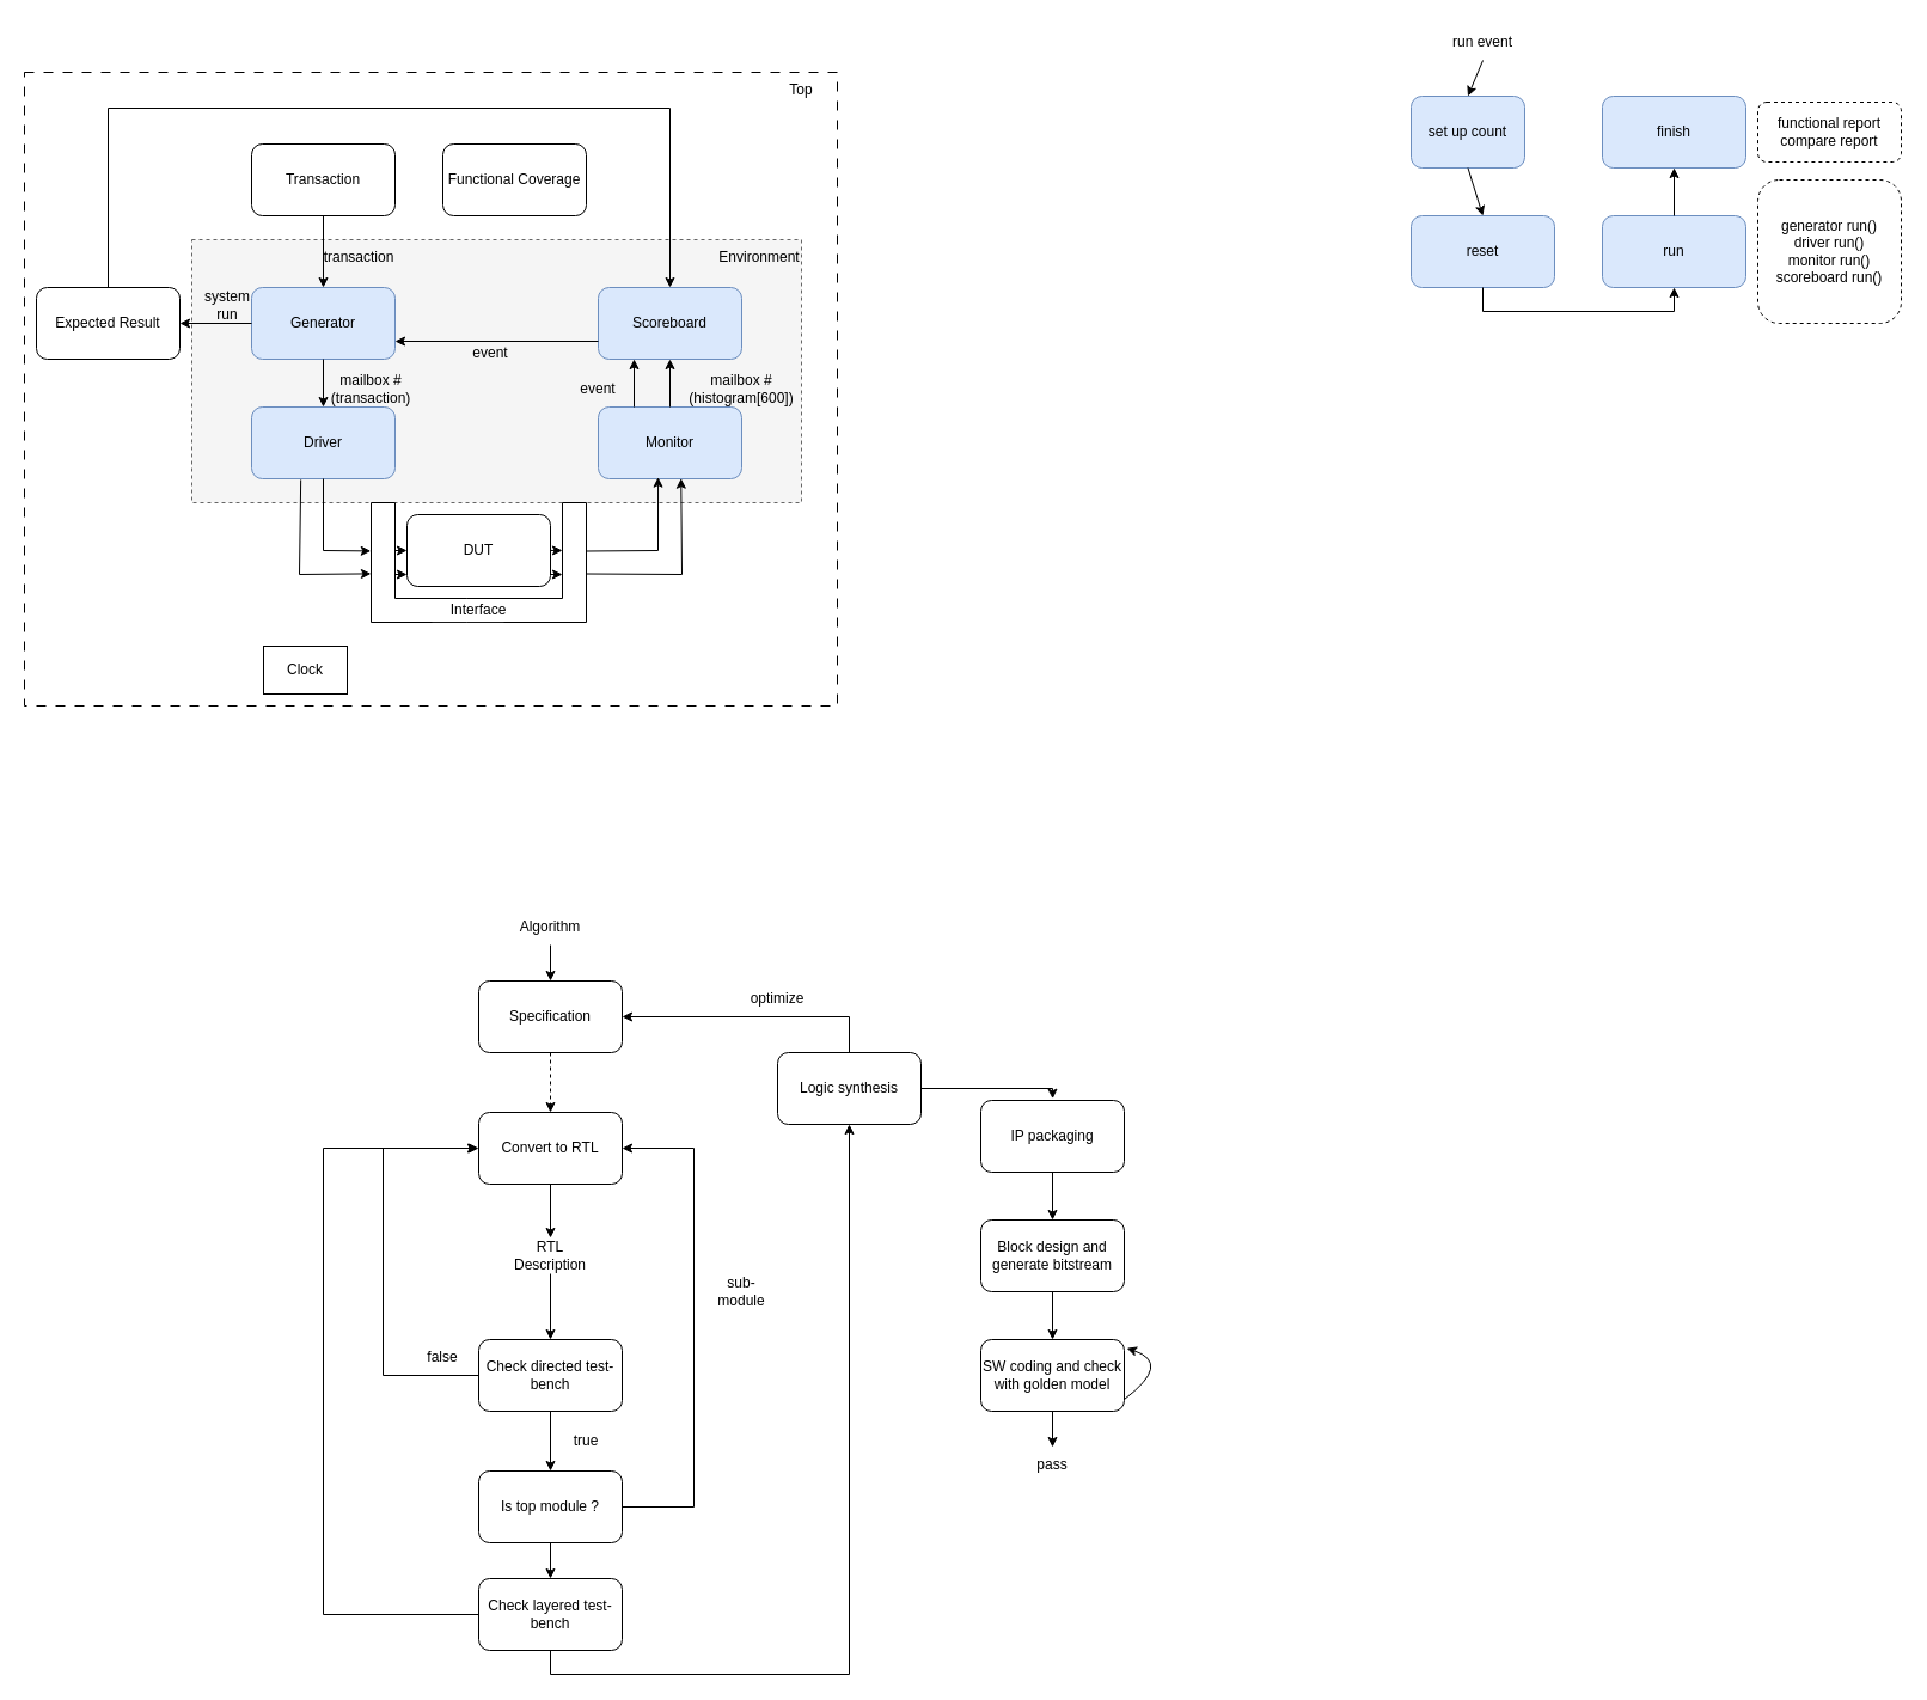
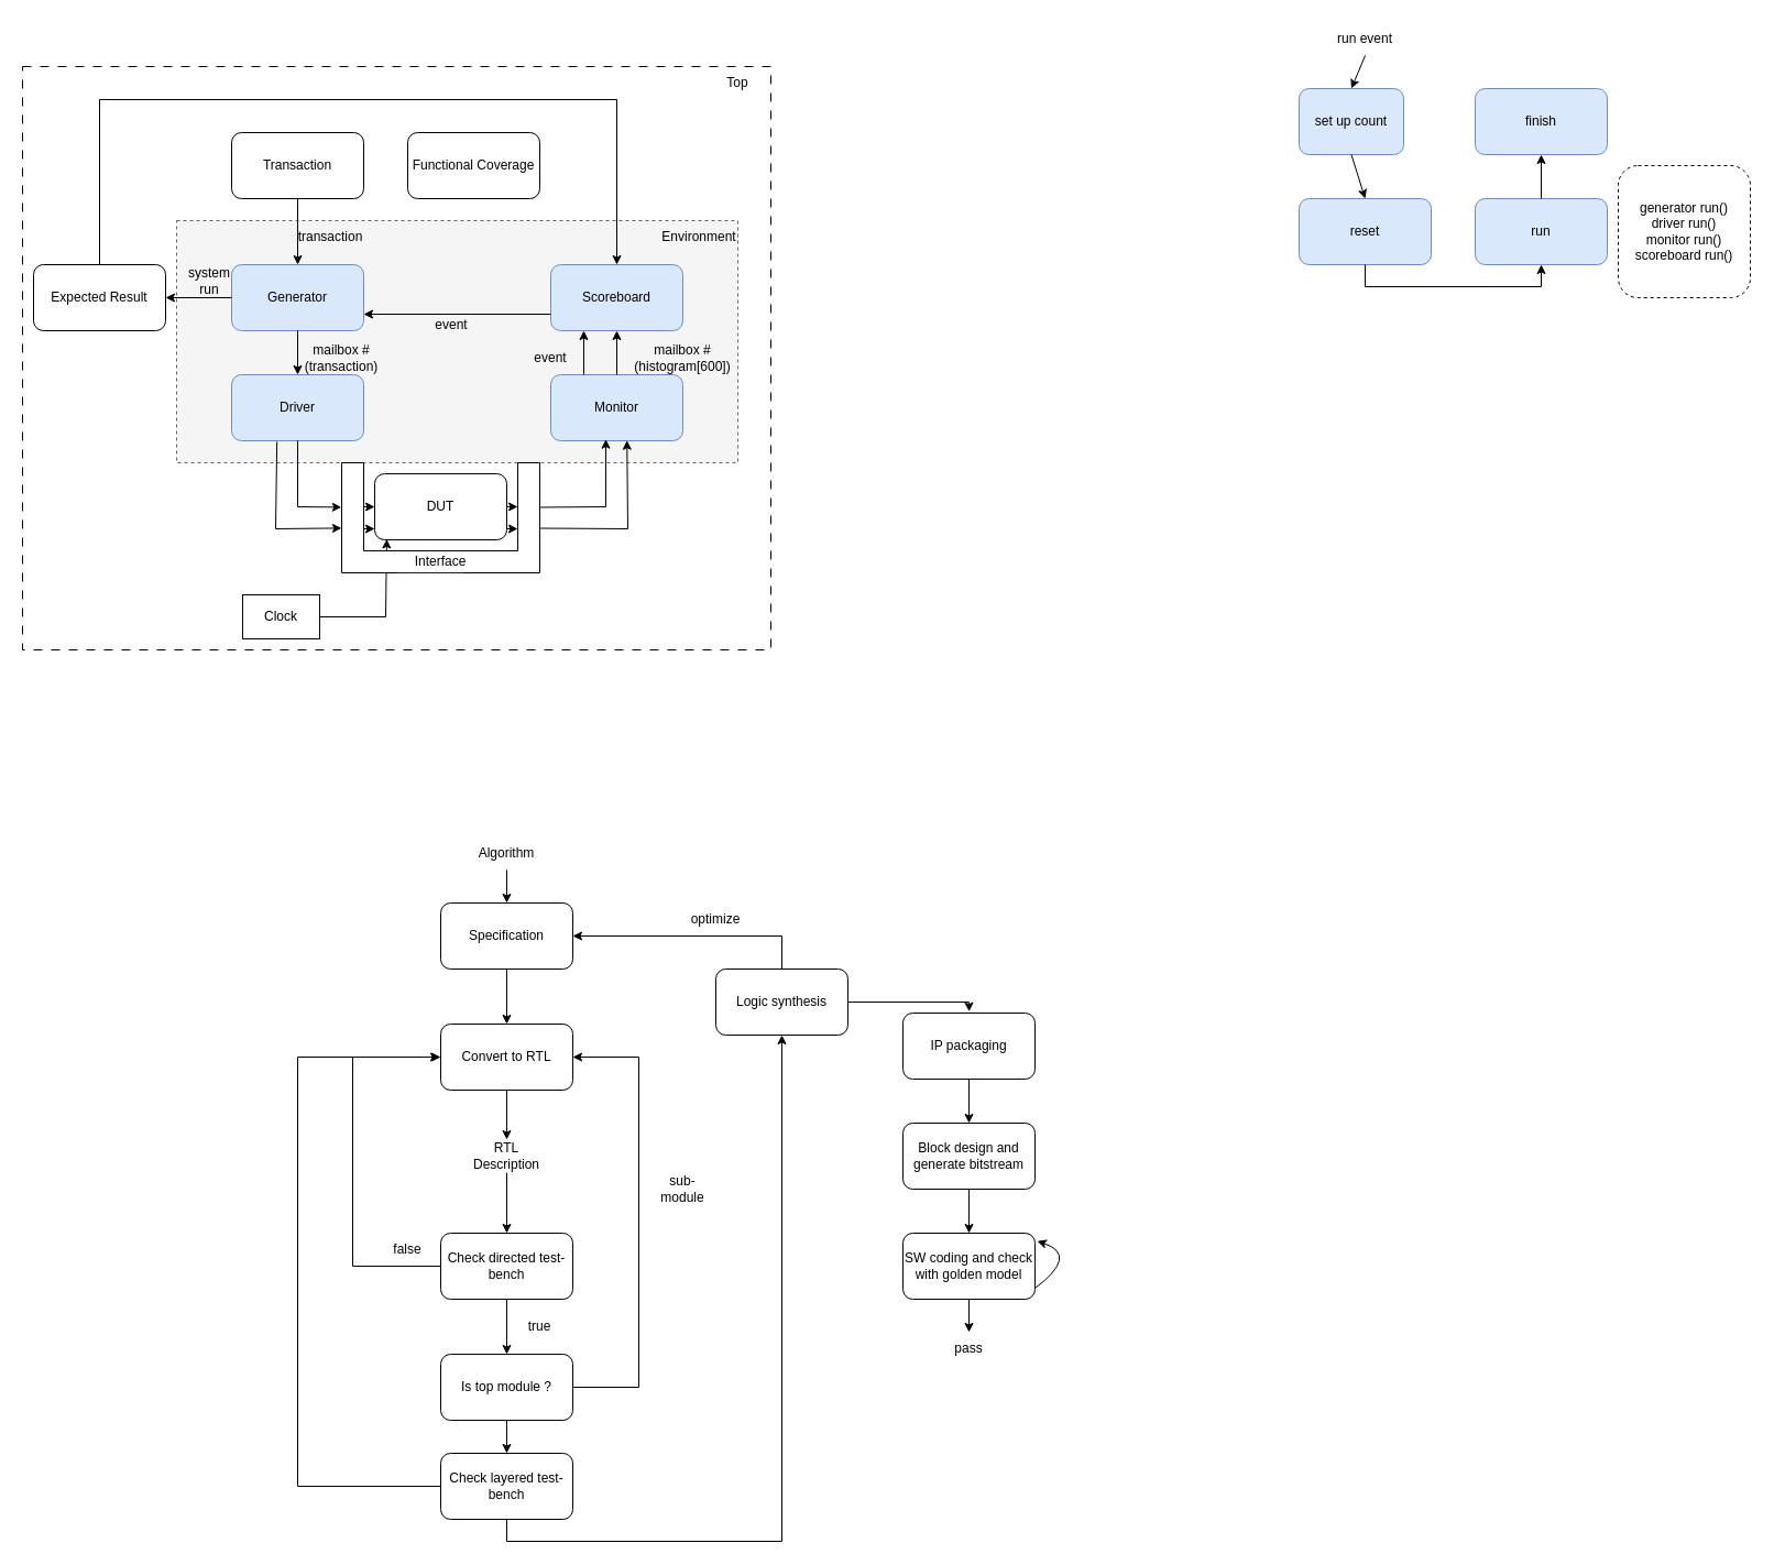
- <mxCell id="83" value="functional report&lt;div&gt;compare report&lt;/div&gt;" style="rounded=1;whiteSpace=wrap;html=1;dashed=1;" vertex="1" parent="1"><mxGeometry x="1470" y="85" width="120" height="50" as="geometry" /></mxCell>
+ <mxCell id="4" value="" style="endArrow=classic;html=1;rounded=0;entryX=0.091;entryY=0.99;entryDx=0;entryDy=0;entryPerimeter=0;exitX=1;exitY=0.5;exitDx=0;exitDy=0;" parent="1" source="53" target="49" edge="1"><mxGeometry width="50" height="50" relative="1" as="geometry"><mxPoint x="300" y="570" as="sourcePoint" /><mxPoint x="360" y="520" as="targetPoint" /><Array as="points"><mxPoint x="350" y="560" /></Array></mxGeometry></mxCell>
- <mxCell id="26" value="" style="endArrow=classic;html=1;rounded=0;exitX=0.5;exitY=1;exitDx=0;exitDy=0;entryX=0.5;entryY=0;entryDx=0;entryDy=0;dashed=1;" parent="1" source="24" target="9" edge="1"><mxGeometry width="50" height="50" relative="1" as="geometry"><mxPoint x="590" y="930" as="sourcePoint" /><mxPoint x="640" y="880" as="targetPoint" /></mxGeometry></mxCell>
+ <mxCell id="26" value="" style="endArrow=classic;html=1;rounded=0;exitX=0.5;exitY=1;exitDx=0;exitDy=0;entryX=0.5;entryY=0;entryDx=0;entryDy=0;" parent="1" source="24" target="9" edge="1"><mxGeometry width="50" height="50" relative="1" as="geometry"><mxPoint x="590" y="930" as="sourcePoint" /><mxPoint x="640" y="880" as="targetPoint" /></mxGeometry></mxCell>
